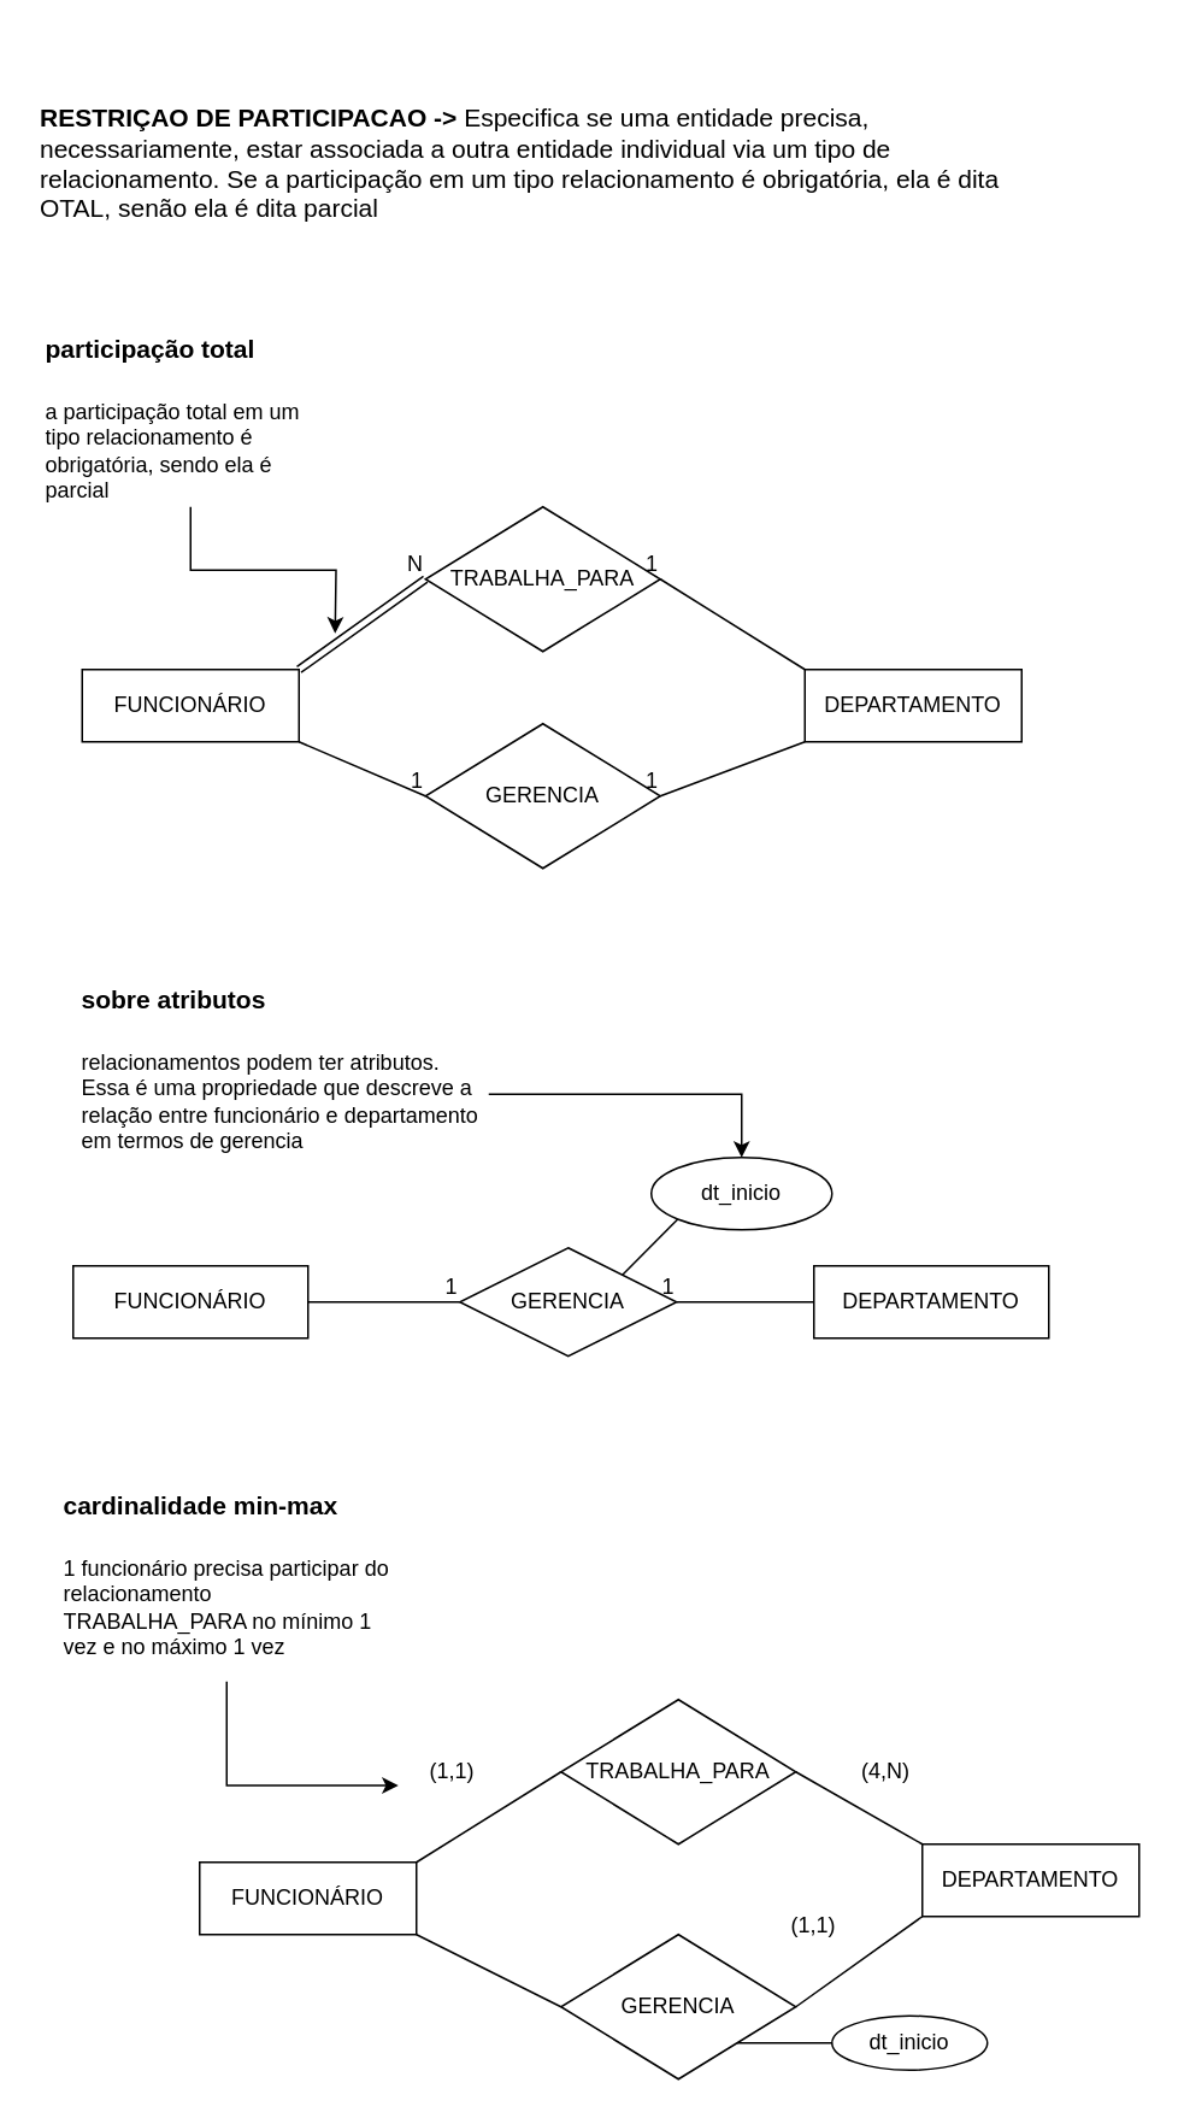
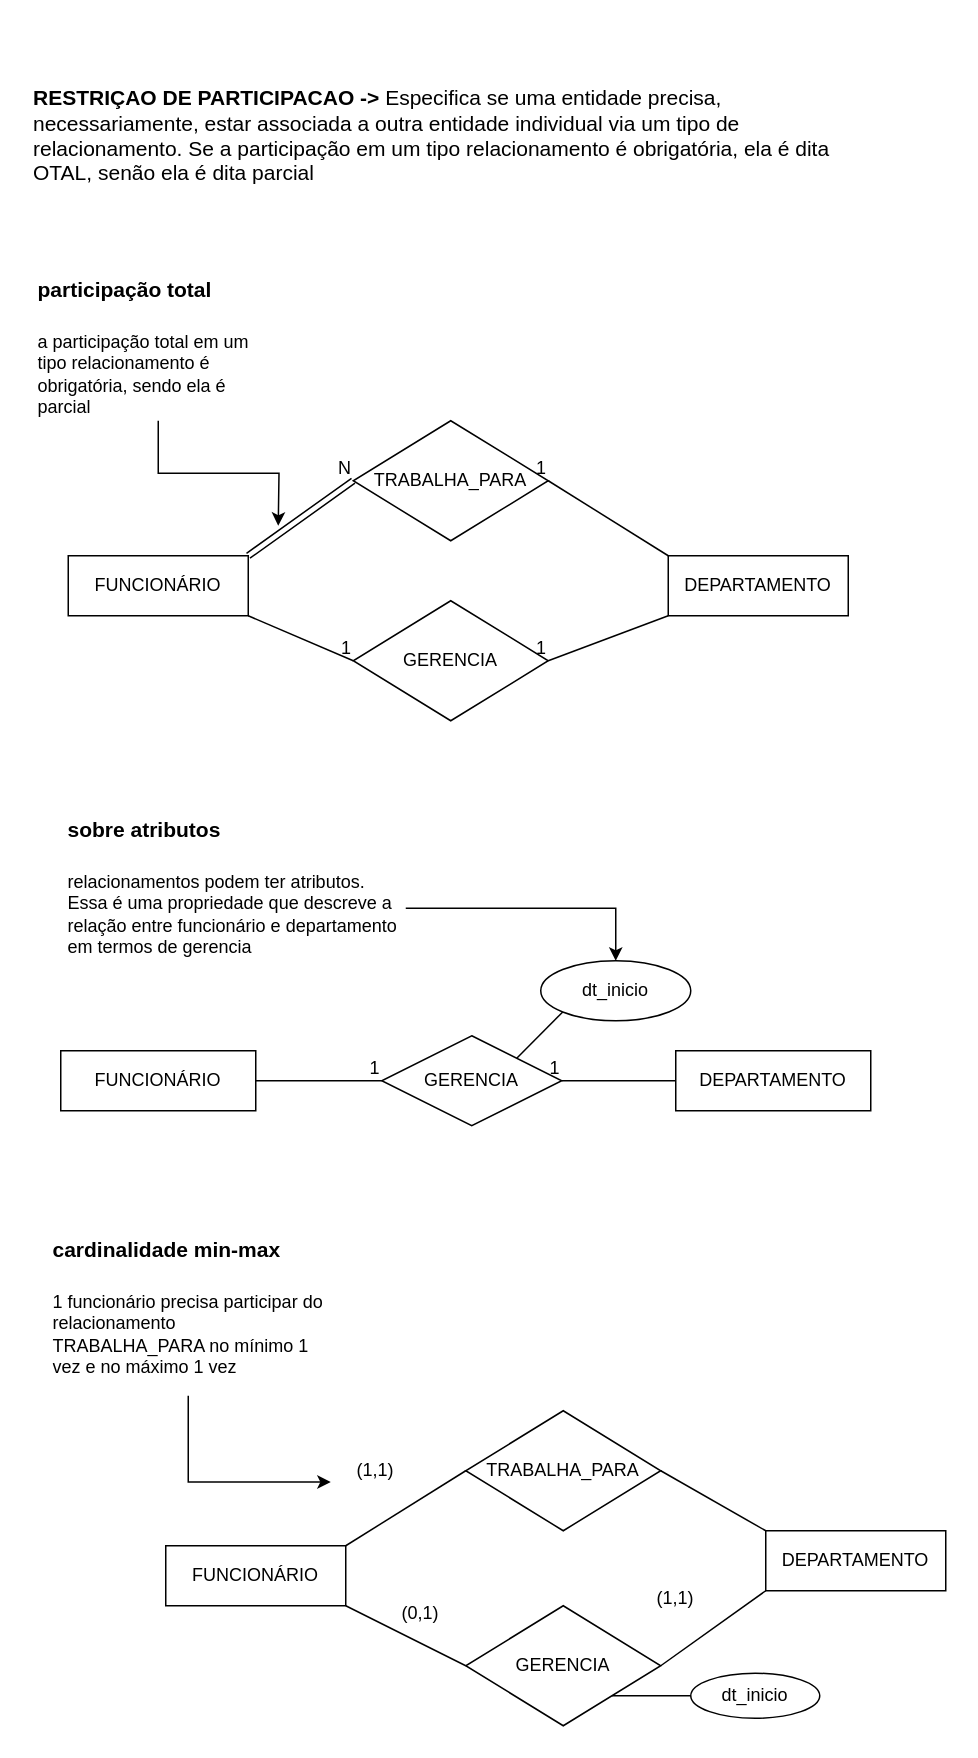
- <mxCell id="38" value="(4,N)" style="text;html=1;strokeColor=none;fillColor=none;align=center;verticalAlign=middle;whiteSpace=wrap;rounded=0;" vertex="1" parent="30"><mxGeometry x="430" y="155" width="60" height="30" as="geometry" /></mxCell>
+ <mxCell id="37" value="(0,1)" style="text;html=1;strokeColor=none;fillColor=none;align=center;verticalAlign=middle;whiteSpace=wrap;rounded=0;" vertex="1" parent="30"><mxGeometry x="220" y="250" width="60" height="30" as="geometry" /></mxCell>
